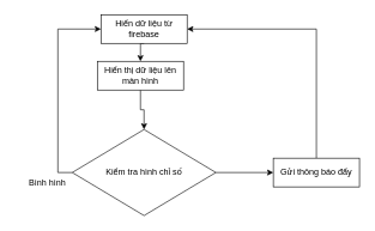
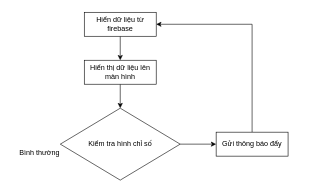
- <mxCell id="5" value="Hiển thị dữ liệu lên màn hình" style="rounded=0;whiteSpace=wrap;html=1;" vertex="1" parent="1"><mxGeometry x="135" y="85" width="120" height="40" as="geometry" /></mxCell>
+ <mxCell id="5" value="Hiển thị dữ liệu lên màn hình" style="rounded=0;whiteSpace=wrap;html=1;" vertex="1" parent="1"><mxGeometry x="140" y="100" width="120" height="40" as="geometry" /></mxCell>
- <mxCell id="6" style="edgeStyle=orthogonalEdgeStyle;rounded=0;orthogonalLoop=1;jettySize=auto;html=1;exitX=0;exitY=0.5;exitDx=0;exitDy=0;entryX=0;entryY=0.5;entryDx=0;entryDy=0;" edge="1" parent="1" source="8" target="3"><mxGeometry relative="1" as="geometry" /></mxCell>
- <mxCell id="11" value="Gửi thông báo đẩy" style="rounded=0;whiteSpace=wrap;html=1;" vertex="1" parent="1"><mxGeometry x="380" y="220" width="120" height="40" as="geometry" /></mxCell>
+ <mxCell id="11" value="Gửi thông báo đẩy" style="rounded=0;whiteSpace=wrap;html=1;" vertex="1" parent="1"><mxGeometry x="360" y="220" width="120" height="40" as="geometry" /></mxCell>
- <mxCell id="9" value="Bình hình" style="text;html=1;align=center;verticalAlign=middle;resizable=0;points=[];autosize=1;strokeColor=none;fillColor=none;" vertex="1" parent="1"><mxGeometry x="20" y="240" width="90" height="30" as="geometry" /></mxCell>
+ <mxCell id="9" value="Bình thường" style="text;html=1;align=center;verticalAlign=middle;resizable=0;points=[];autosize=1;strokeColor=none;fillColor=none;" vertex="1" parent="1"><mxGeometry x="20" y="240" width="90" height="30" as="geometry" /></mxCell>
